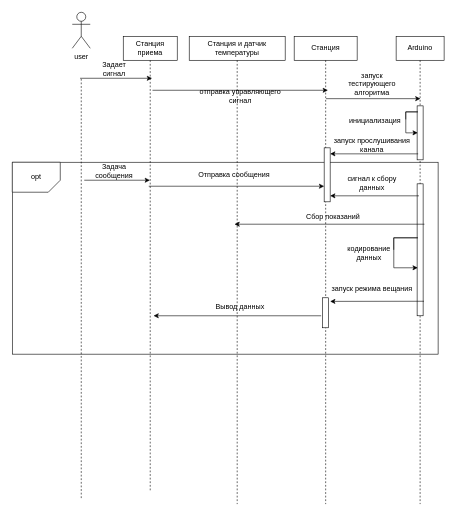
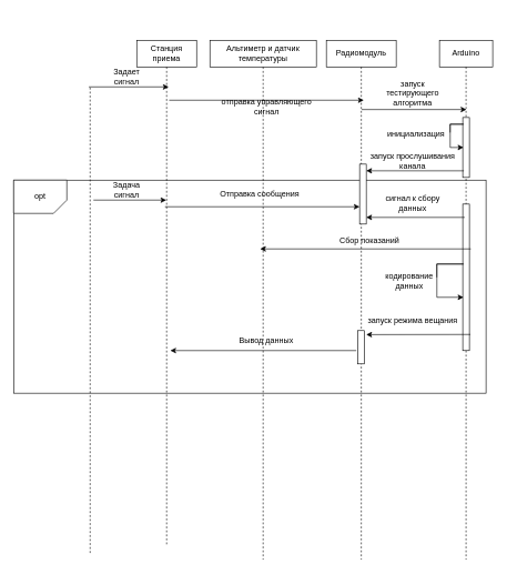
- <mxCell id="32" value="user" style="shape=umlActor;verticalLabelPosition=bottom;verticalAlign=top;html=1;outlineConnect=0;fontSize=12;" vertex="1" parent="1"><mxGeometry x="120" y="20" width="30" height="60" as="geometry" /></mxCell>
- <mxCell id="13" value="Станция и датчик температуры" style="shape=umlLifeline;perimeter=lifelinePerimeter;whiteSpace=wrap;html=1;container=1;collapsible=0;recursiveResize=0;outlineConnect=0;" vertex="1" parent="3"><mxGeometry x="110" width="160" height="780" as="geometry" /></mxCell>
+ <mxCell id="13" value="Альтиметр и датчик температуры" style="shape=umlLifeline;perimeter=lifelinePerimeter;whiteSpace=wrap;html=1;container=1;collapsible=0;recursiveResize=0;outlineConnect=0;" vertex="1" parent="3"><mxGeometry x="110" width="160" height="780" as="geometry" /></mxCell>
- <mxCell id="9" value="Станция" style="shape=umlLifeline;perimeter=lifelinePerimeter;whiteSpace=wrap;html=1;container=1;collapsible=0;recursiveResize=0;outlineConnect=0;" vertex="1" parent="3"><mxGeometry x="285" width="105" height="780" as="geometry" /></mxCell>
+ <mxCell id="9" value="Радиомодуль" style="shape=umlLifeline;perimeter=lifelinePerimeter;whiteSpace=wrap;html=1;container=1;collapsible=0;recursiveResize=0;outlineConnect=0;" vertex="1" parent="3"><mxGeometry x="285" width="105" height="780" as="geometry" /></mxCell>
- <mxCell id="38" value="Задача сообщения" style="text;html=1;strokeColor=none;fillColor=none;align=center;verticalAlign=middle;whiteSpace=wrap;rounded=0;fontSize=12;" vertex="1" parent="1"><mxGeometry x="160" y="270" width="60" height="30" as="geometry" /></mxCell>
+ <mxCell id="38" value="Задача сигнал" style="text;html=1;strokeColor=none;fillColor=none;align=center;verticalAlign=middle;whiteSpace=wrap;rounded=0;fontSize=12;" vertex="1" parent="1"><mxGeometry x="160" y="270" width="60" height="30" as="geometry" /></mxCell>
